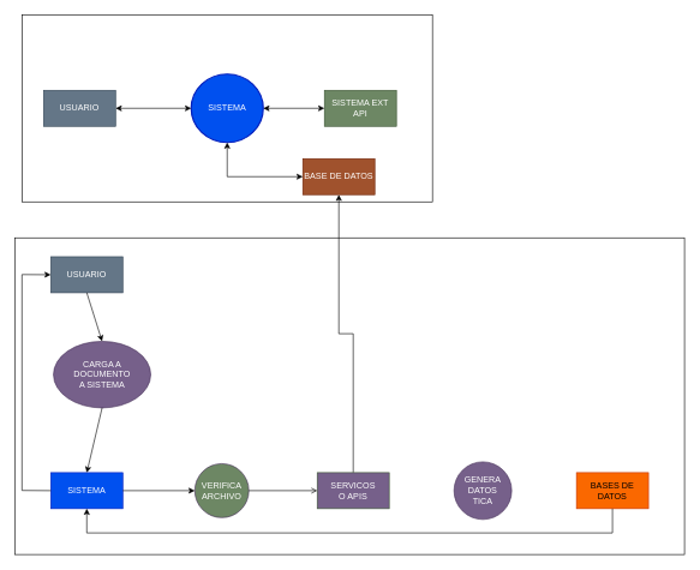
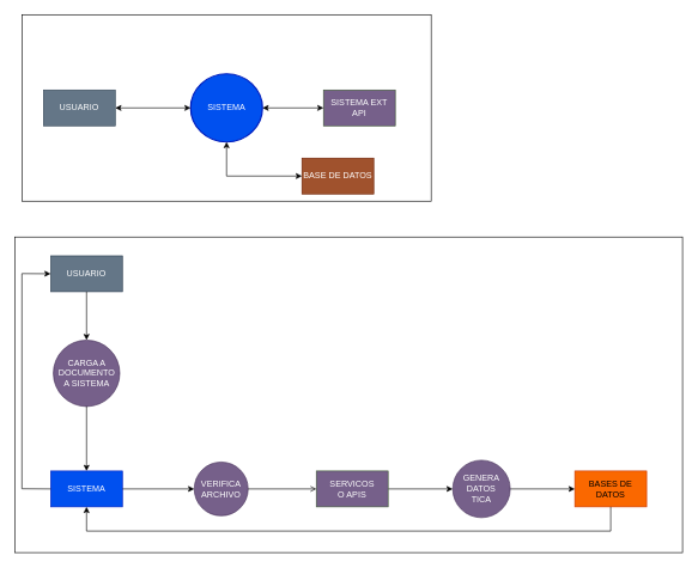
- <mxCell id="19" value="SISTEMA EXT&lt;div&gt;API&lt;/div&gt;" style="rounded=0;whiteSpace=wrap;html=1;fillColor=#6d8764;fontColor=#ffffff;strokeColor=#3A5431;" vertex="1" parent="1"><mxGeometry x="450" y="125" width="100" height="50" as="geometry" /></mxCell>
+ <mxCell id="19" value="SISTEMA EXT&lt;div&gt;API&lt;/div&gt;" style="rounded=0;whiteSpace=wrap;html=1;fillColor=#76608a;fontColor=#ffffff;strokeColor=#3A5431;" vertex="1" parent="1"><mxGeometry x="450" y="125" width="100" height="50" as="geometry" /></mxCell>
- <mxCell id="12" value="" style="edgeStyle=orthogonalEdgeStyle;rounded=0;orthogonalLoop=1;jettySize=auto;html=1;" edge="1" parent="1" source="13" target="24"><mxGeometry relative="1" as="geometry" /></mxCell>
+ <mxCell id="12" value="" style="edgeStyle=orthogonalEdgeStyle;rounded=0;orthogonalLoop=1;jettySize=auto;html=1;" edge="1" parent="1" source="13" target="16"><mxGeometry relative="1" as="geometry" /></mxCell>
- <mxCell id="6" value="CARGA A DOCUMENTO&lt;div&gt;A SISTEMA&lt;/div&gt;" style="ellipse;whiteSpace=wrap;html=1;aspect=fixed;fillColor=#76608a;fontColor=#ffffff;strokeColor=#432D57;" vertex="1" parent="1"><mxGeometry x="73.75" y="473.75" width="135" height="92.5" as="geometry" /></mxCell>
+ <mxCell id="6" value="CARGA A DOCUMENTO&lt;div&gt;A SISTEMA&lt;/div&gt;" style="ellipse;whiteSpace=wrap;html=1;aspect=fixed;fillColor=#76608a;fontColor=#ffffff;strokeColor=#432D57;" vertex="1" parent="1"><mxGeometry x="73.75" y="473.75" width="92.5" height="92.5" as="geometry" /></mxCell>
- <mxCell id="5" value="VERIFICA&lt;div&gt;ARCHIVO&lt;/div&gt;" style="ellipse;whiteSpace=wrap;html=1;aspect=fixed;fillColor=#6d8764;fontColor=#ffffff;strokeColor=#432D57;" vertex="1" parent="1"><mxGeometry x="270" y="643.75" width="75" height="75" as="geometry" /></mxCell>
+ <mxCell id="5" value="VERIFICA&lt;div&gt;ARCHIVO&lt;/div&gt;" style="ellipse;whiteSpace=wrap;html=1;aspect=fixed;fillColor=#76608a;fontColor=#ffffff;strokeColor=#432D57;" vertex="1" parent="1"><mxGeometry x="270" y="643.75" width="75" height="75" as="geometry" /></mxCell>
+ <mxCell id="15" value="" style="edgeStyle=orthogonalEdgeStyle;rounded=0;orthogonalLoop=1;jettySize=auto;html=1;" edge="1" parent="1" source="16" target="11"><mxGeometry relative="1" as="geometry" /></mxCell>
